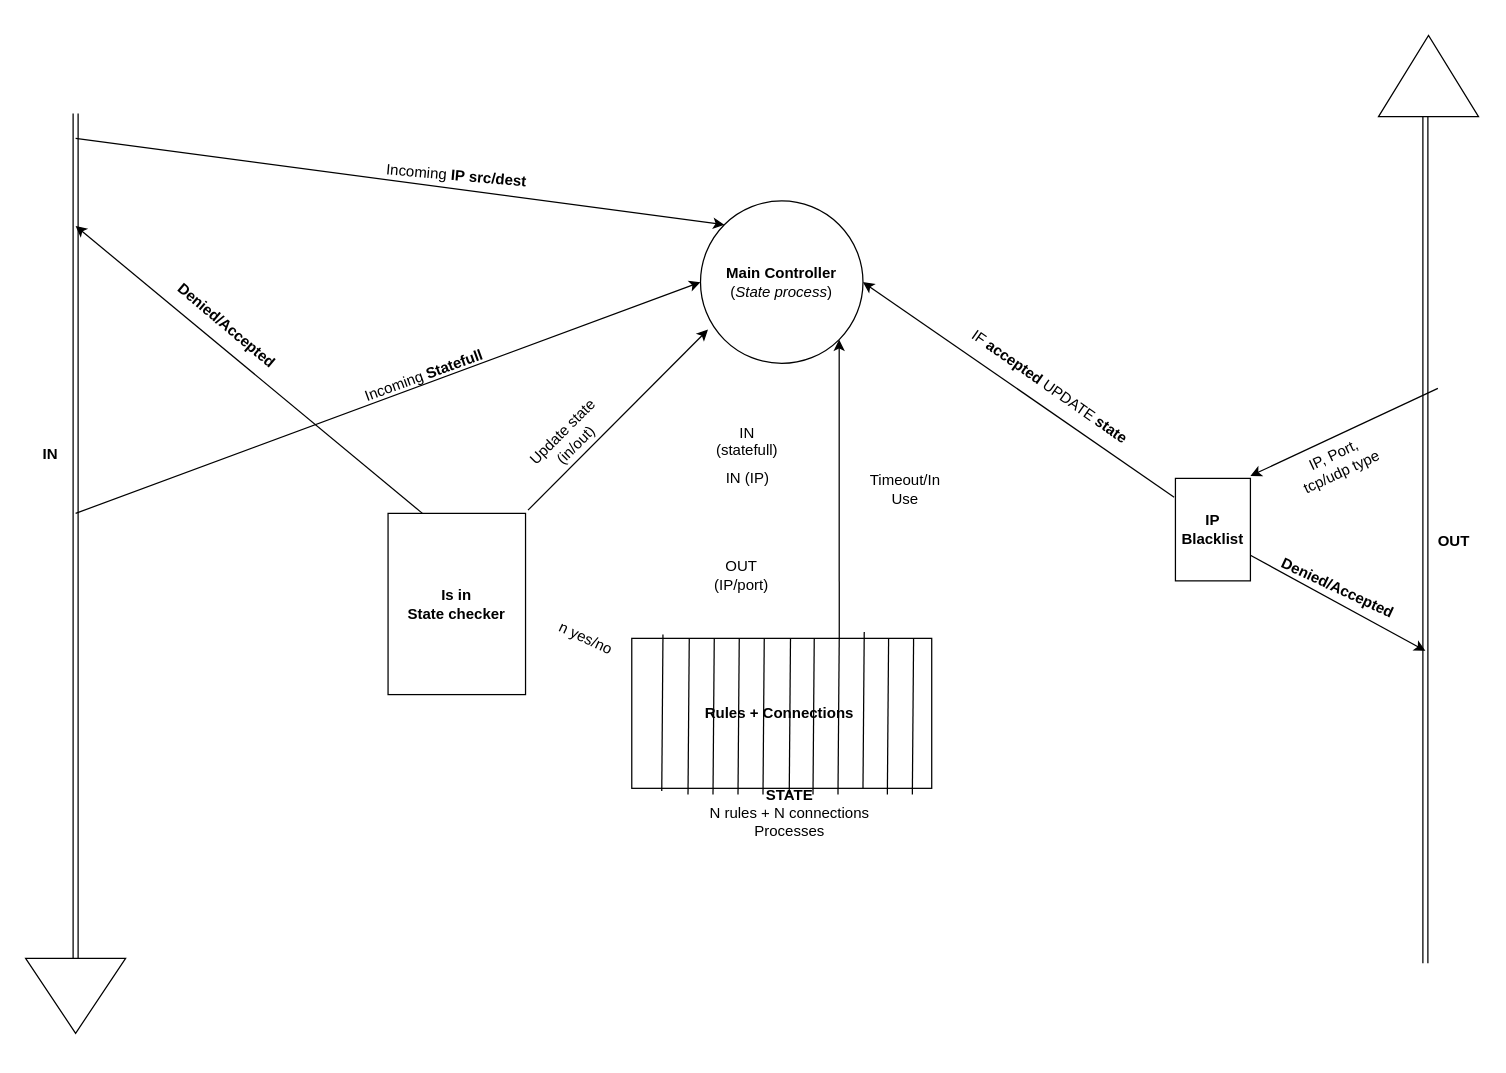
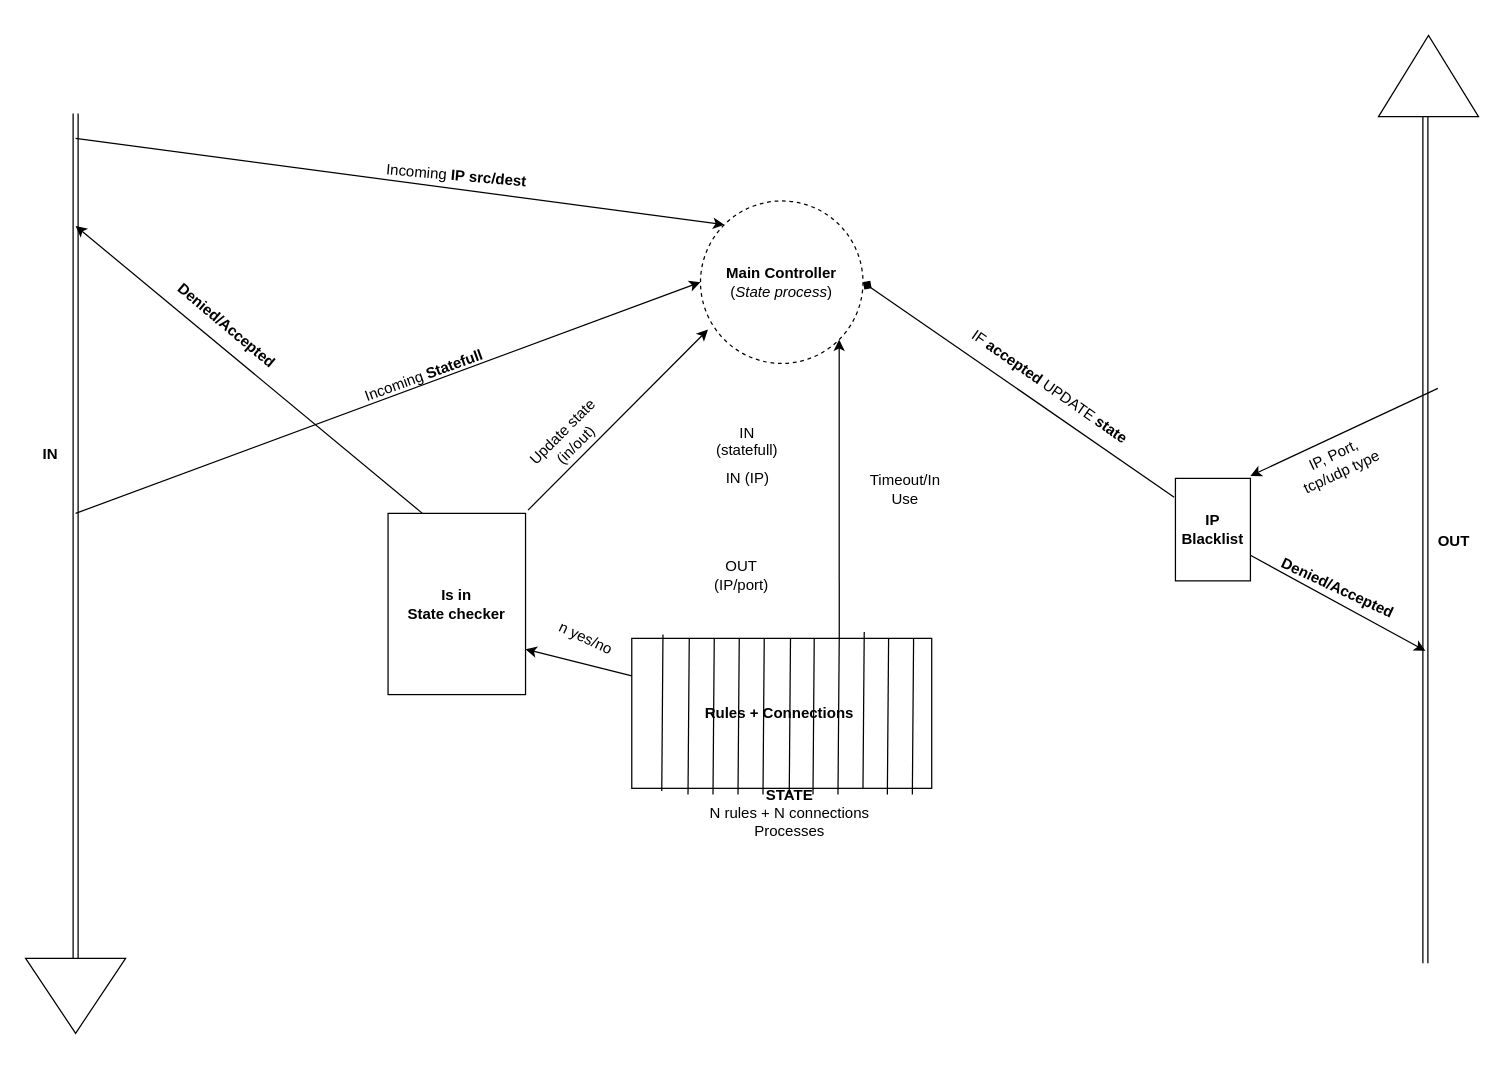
- <mxCell id="8" value="&lt;b&gt;Main Controller&lt;/b&gt;&lt;br&gt;(&lt;i&gt;State process&lt;/i&gt;)&lt;br&gt;" style="ellipse;whiteSpace=wrap;html=1;aspect=fixed;" vertex="1" parent="1"><mxGeometry x="560" y="160" width="130" height="130" as="geometry" /></mxCell>
+ <mxCell id="8" value="&lt;b&gt;Main Controller&lt;/b&gt;&lt;br&gt;(&lt;i&gt;State process&lt;/i&gt;)&lt;br&gt;" style="ellipse;whiteSpace=wrap;html=1;aspect=fixed;dashed=1;" vertex="1" parent="1"><mxGeometry x="560" y="160" width="130" height="130" as="geometry" /></mxCell>
- <mxCell id="11" value="" style="endArrow=classic;html=1;entryX=1;entryY=0.5;entryDx=0;entryDy=0;exitX=-0.017;exitY=0.183;exitDx=0;exitDy=0;exitPerimeter=0;" edge="1" parent="1" source="10" target="8"><mxGeometry width="50" height="50" relative="1" as="geometry"><mxPoint x="937" y="423" as="sourcePoint" /><mxPoint x="890" y="350" as="targetPoint" /></mxGeometry></mxCell>
+ <mxCell id="11" value="" style="endArrow=diamond;html=1;entryX=1;entryY=0.5;entryDx=0;entryDy=0;exitX=-0.017;exitY=0.183;exitDx=0;exitDy=0;exitPerimeter=0;" edge="1" parent="1" source="10" target="8"><mxGeometry width="50" height="50" relative="1" as="geometry"><mxPoint x="937" y="423" as="sourcePoint" /><mxPoint x="890" y="350" as="targetPoint" /></mxGeometry></mxCell>
+ <mxCell id="37" value="" style="endArrow=classic;html=1;exitX=0;exitY=0.25;exitDx=0;exitDy=0;entryX=1;entryY=0.75;entryDx=0;entryDy=0;" edge="1" parent="1" source="9" target="24"><mxGeometry width="50" height="50" relative="1" as="geometry"><mxPoint x="330" y="630" as="sourcePoint" /><mxPoint x="380" y="580" as="targetPoint" /></mxGeometry></mxCell>
